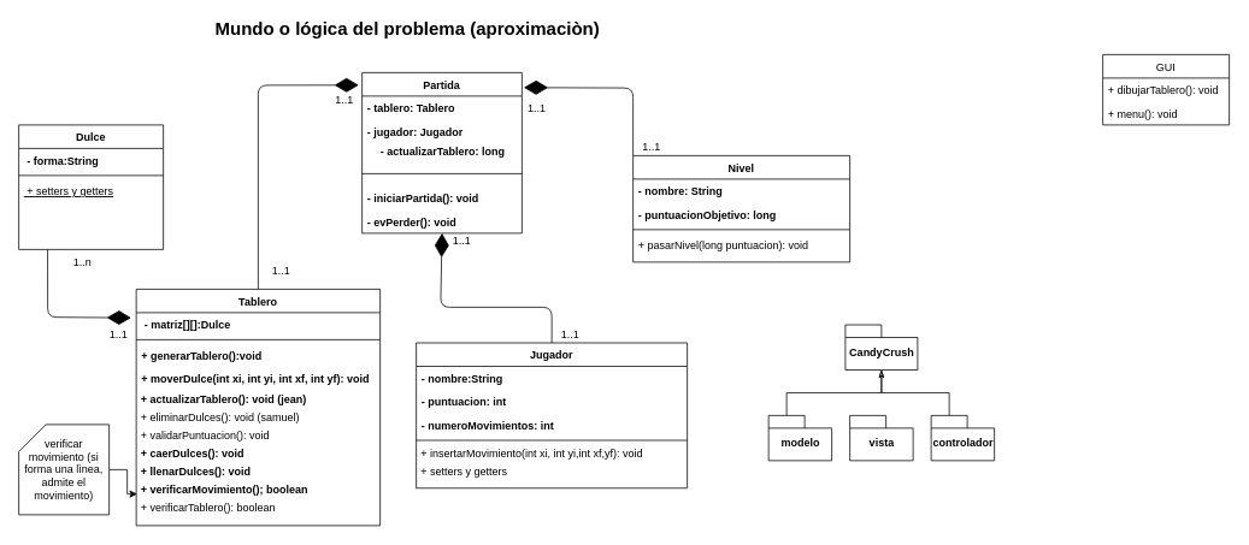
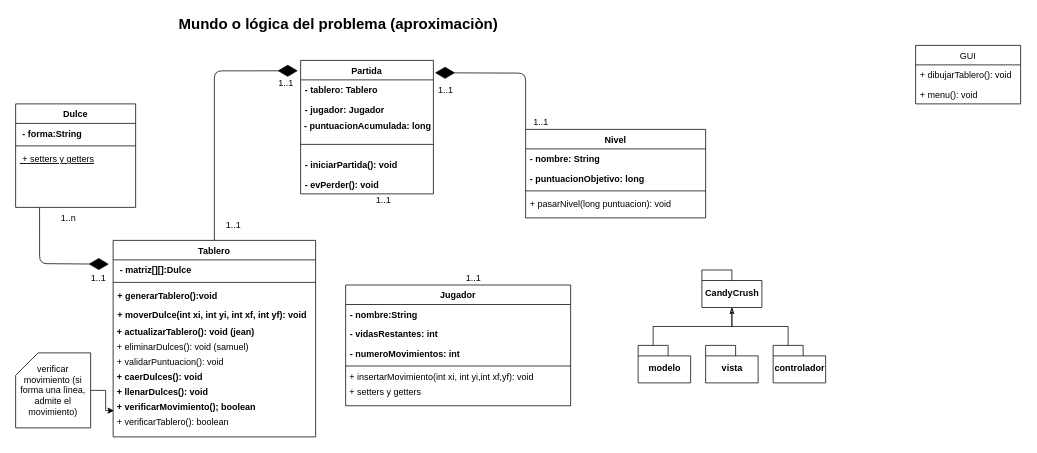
- <mxCell id="6" value="&lt;b&gt;- actualizarTablero: long&lt;/b&gt;" style="text;html=1;align=center;verticalAlign=middle;resizable=0;points=[];autosize=1;" parent="3" vertex="1"><mxGeometry y="78" width="177" height="20" as="geometry" /></mxCell>
+ <mxCell id="6" value="&lt;b&gt;- puntuacionAcumulada: long&lt;/b&gt;" style="text;html=1;align=center;verticalAlign=middle;resizable=0;points=[];autosize=1;" parent="3" vertex="1"><mxGeometry y="78" width="177" height="20" as="geometry" /></mxCell>
- <mxCell id="13" value="" style="endArrow=diamondThin;endFill=1;endSize=24;html=1;entryX=0.5;entryY=1;entryDx=0;entryDy=0;exitX=0.5;exitY=0;exitDx=0;exitDy=0;" parent="1" source="36" target="3" edge="1"><mxGeometry width="160" relative="1" as="geometry"><mxPoint x="390" y="260" as="sourcePoint" /><mxPoint x="550" y="260" as="targetPoint" /><Array as="points"><mxPoint x="610" y="340" /><mxPoint x="487" y="340" /></Array></mxGeometry></mxCell>
- <mxCell id="38" value="- puntuacion: int" style="text;align=left;verticalAlign=top;spacingLeft=4;spacingRight=4;overflow=hidden;rotatable=0;points=[[0,0.5],[1,0.5]];portConstraint=eastwest;rounded=0;shadow=0;html=0;fontStyle=1" parent="36" vertex="1"><mxGeometry y="52" width="300" height="26" as="geometry" /></mxCell>
+ <mxCell id="38" value="- vidasRestantes: int" style="text;align=left;verticalAlign=top;spacingLeft=4;spacingRight=4;overflow=hidden;rotatable=0;points=[[0,0.5],[1,0.5]];portConstraint=eastwest;rounded=0;shadow=0;html=0;fontStyle=1" parent="36" vertex="1"><mxGeometry y="52" width="300" height="26" as="geometry" /></mxCell>
